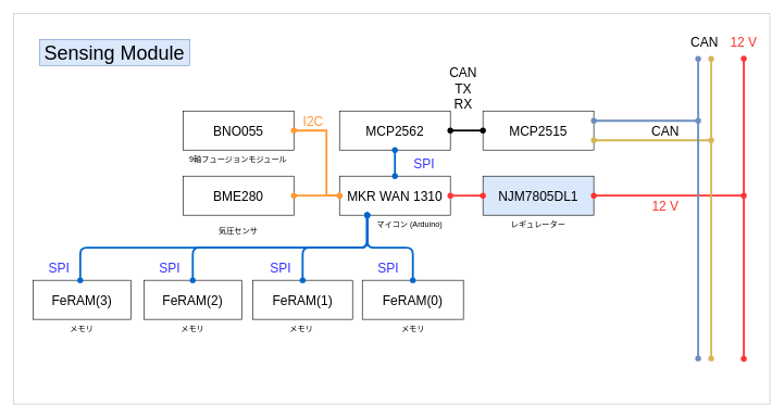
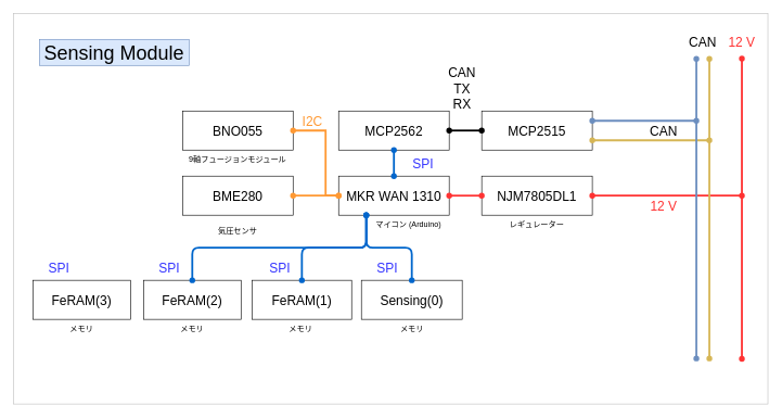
- <mxCell id="6" value="&lt;font style=&quot;font-size: 20px;&quot;&gt;NJM7805DL1&lt;/font&gt;" style="rounded=0;whiteSpace=wrap;html=1;fillColor=#dae8fc;" vertex="1" parent="1"><mxGeometry x="740" y="270" width="170" height="60" as="geometry" /></mxCell>
+ <mxCell id="6" value="&lt;font style=&quot;font-size: 20px;&quot;&gt;NJM7805DL1&lt;/font&gt;" style="rounded=0;whiteSpace=wrap;html=1;" vertex="1" parent="1"><mxGeometry x="740" y="270" width="170" height="60" as="geometry" /></mxCell>
- <mxCell id="31" style="edgeStyle=orthogonalEdgeStyle;html=1;startArrow=oval;startFill=1;endArrow=oval;endFill=1;strokeWidth=3;strokeColor=#0066CC;entryX=0.25;entryY=1;entryDx=0;entryDy=0;exitX=0.483;exitY=0;exitDx=0;exitDy=0;exitPerimeter=0;" edge="1" parent="1" source="27" target="4"><mxGeometry relative="1" as="geometry"><mxPoint x="270" y="420" as="sourcePoint" /><mxPoint x="550" y="340" as="targetPoint" /></mxGeometry></mxCell>
- <mxCell id="28" value="&lt;font style=&quot;font-size: 20px;&quot;&gt;FeRAM(0)&lt;/font&gt;" style="rounded=0;whiteSpace=wrap;html=1;" vertex="1" parent="1"><mxGeometry x="555" y="430" width="155" height="60" as="geometry" /></mxCell>
+ <mxCell id="28" value="&lt;font style=&quot;font-size: 20px;&quot;&gt;Sensing(0)&lt;/font&gt;" style="rounded=0;whiteSpace=wrap;html=1;" vertex="1" parent="1"><mxGeometry x="555" y="430" width="155" height="60" as="geometry" /></mxCell>
